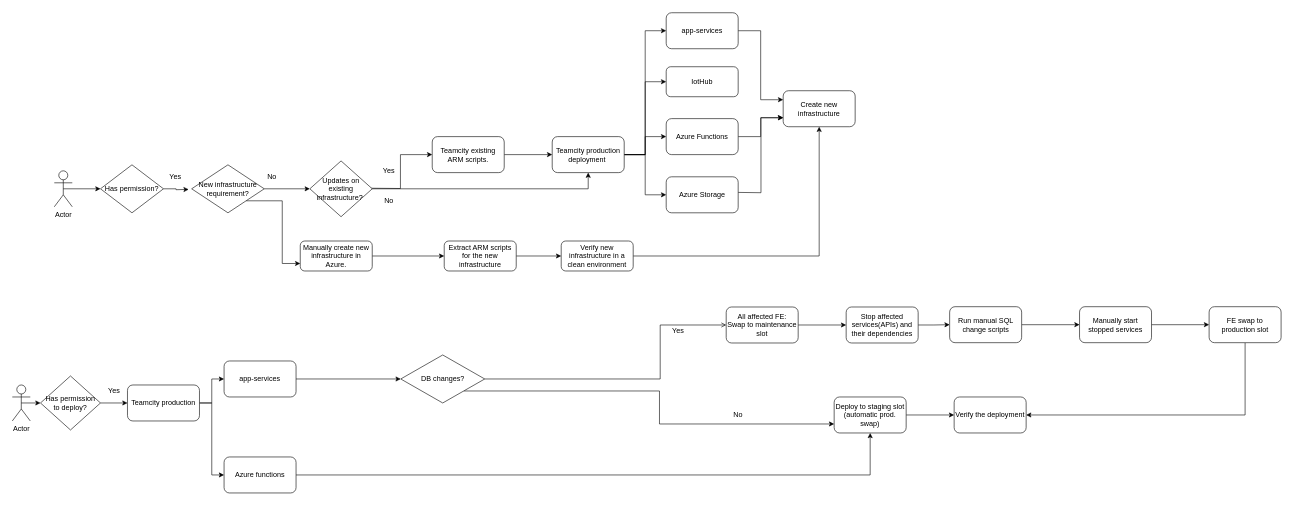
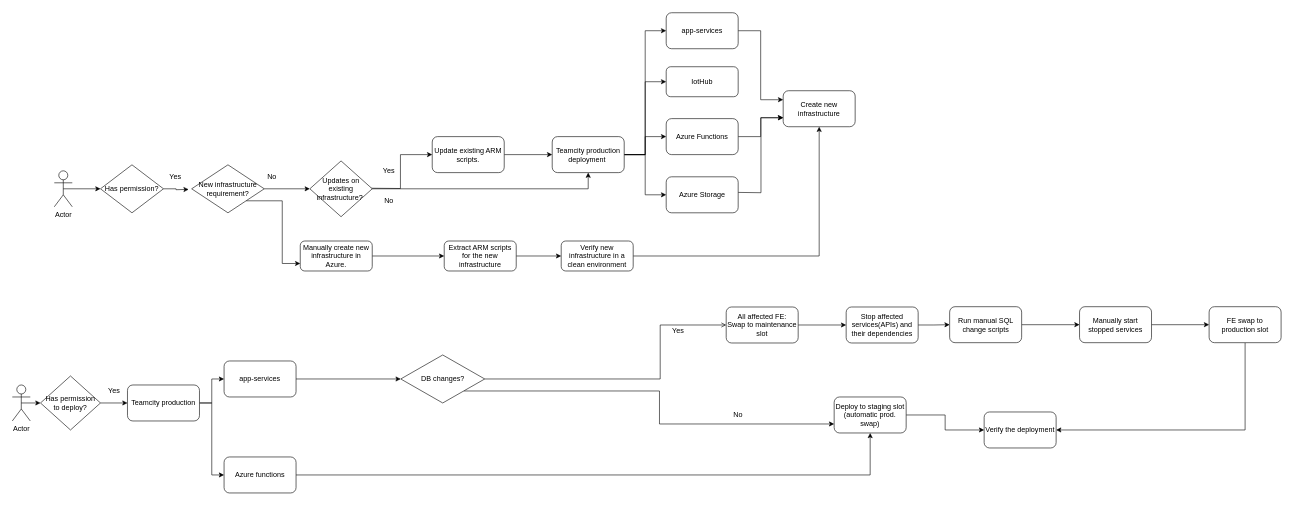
- <mxCell id="7" value="Teamcity existing ARM scripts." style="rounded=1;whiteSpace=wrap;html=1;" vertex="1" parent="1"><mxGeometry x="720" y="227" width="120" height="60" as="geometry" /></mxCell>
+ <mxCell id="7" value="Update existing ARM scripts." style="rounded=1;whiteSpace=wrap;html=1;" vertex="1" parent="1"><mxGeometry x="720" y="227" width="120" height="60" as="geometry" /></mxCell>
- <mxCell id="44" value="Verify the deployment" style="rounded=1;whiteSpace=wrap;html=1;" vertex="1" parent="1"><mxGeometry x="1590" y="661" width="120" height="60" as="geometry" /></mxCell>
+ <mxCell id="44" value="Verify the deployment" style="rounded=1;whiteSpace=wrap;html=1;" vertex="1" parent="1"><mxGeometry x="1640" y="686" width="120" height="60" as="geometry" /></mxCell>
